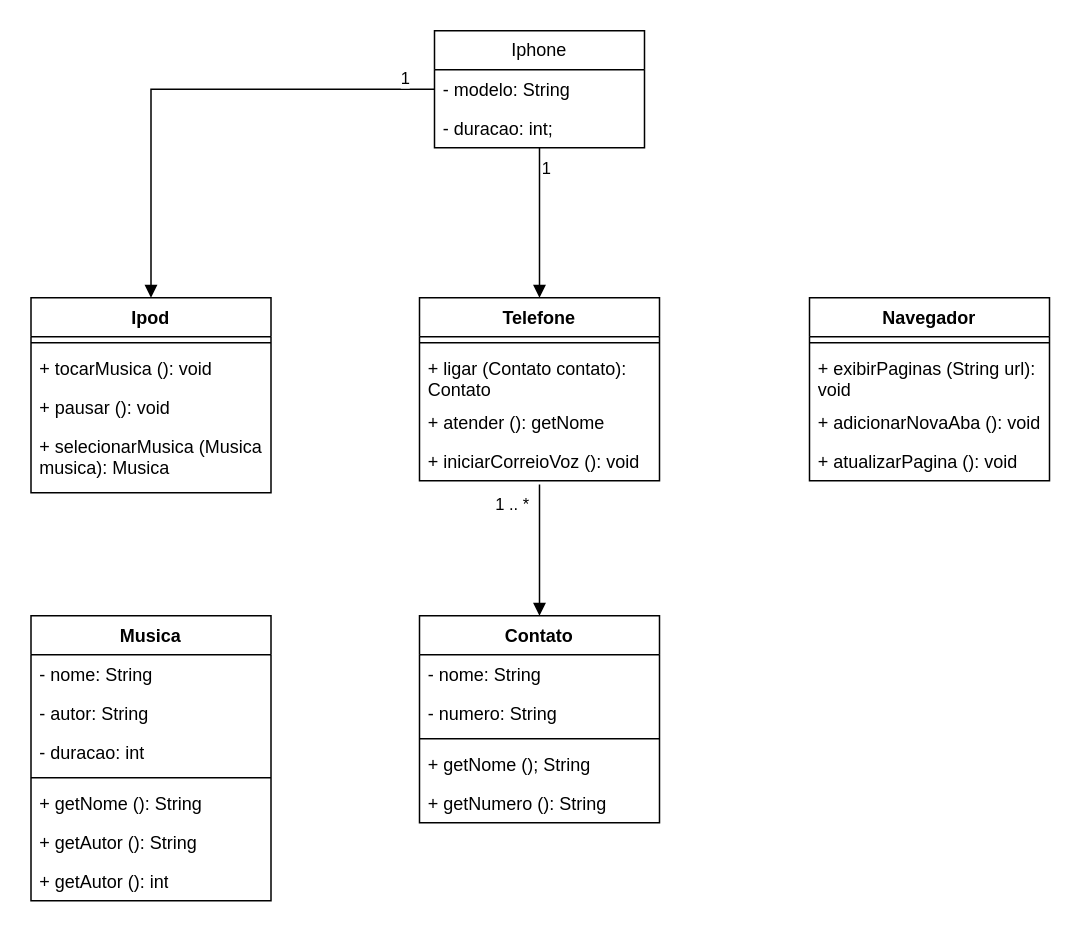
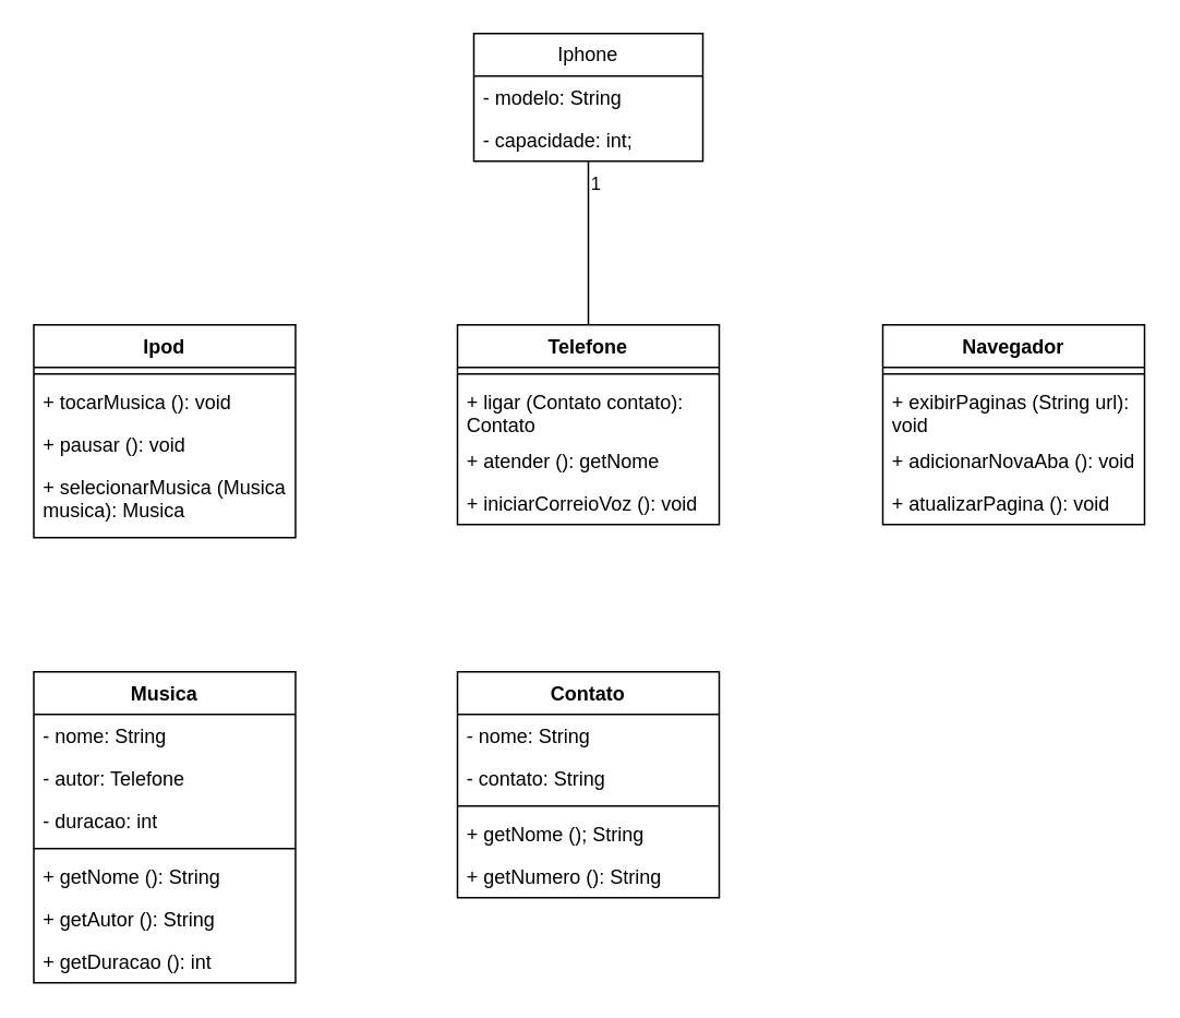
- <mxCell id="34" value="&amp;nbsp;" style="endArrow=block;endFill=1;html=1;edgeStyle=orthogonalEdgeStyle;align=left;verticalAlign=top;rounded=0;entryX=0.5;entryY=0;entryDx=0;entryDy=0;exitX=0;exitY=0.5;exitDx=0;exitDy=0;" edge="1" parent="1" source="3" target="24"><mxGeometry x="-0.106" y="1" relative="1" as="geometry"><mxPoint x="69" y="80" as="sourcePoint" /><mxPoint x="229" y="80" as="targetPoint" /><mxPoint as="offset" /></mxGeometry></mxCell>
- <mxCell id="35" value="1" style="edgeLabel;resizable=0;html=1;align=left;verticalAlign=bottom;" connectable="0" vertex="1" parent="34"><mxGeometry x="-1" relative="1" as="geometry"><mxPoint x="-24" y="1" as="offset" /></mxGeometry></mxCell>
- <mxCell id="4" value="- duracao: int;" style="text;strokeColor=none;fillColor=none;align=left;verticalAlign=top;spacingLeft=4;spacingRight=4;overflow=hidden;rotatable=0;points=[[0,0.5],[1,0.5]];portConstraint=eastwest;whiteSpace=wrap;html=1;" vertex="1" parent="2"><mxGeometry y="52" width="140" height="26" as="geometry" /></mxCell>
+ <mxCell id="4" value="- capacidade: int;" style="text;strokeColor=none;fillColor=none;align=left;verticalAlign=top;spacingLeft=4;spacingRight=4;overflow=hidden;rotatable=0;points=[[0,0.5],[1,0.5]];portConstraint=eastwest;whiteSpace=wrap;html=1;" vertex="1" parent="2"><mxGeometry y="52" width="140" height="26" as="geometry" /></mxCell>
- <mxCell id="36" value="&amp;nbsp;" style="endArrow=block;endFill=1;html=1;edgeStyle=orthogonalEdgeStyle;align=left;verticalAlign=top;rounded=0;entryX=0.5;entryY=0;entryDx=0;entryDy=0;exitX=0.5;exitY=1;exitDx=0;exitDy=0;" edge="1" parent="1" source="2" target="19"><mxGeometry x="-0.106" y="1" relative="1" as="geometry"><mxPoint x="313" y="89" as="sourcePoint" /><mxPoint x="130" y="228" as="targetPoint" /><mxPoint as="offset" /></mxGeometry></mxCell>
+ <mxCell id="36" value="&amp;nbsp;" style="endArrow=none;endFill=1;html=1;edgeStyle=orthogonalEdgeStyle;align=left;verticalAlign=top;rounded=0;entryX=0.5;entryY=0;entryDx=0;entryDy=0;exitX=0.5;exitY=1;exitDx=0;exitDy=0;" edge="1" parent="1" source="2" target="19"><mxGeometry x="-0.106" y="1" relative="1" as="geometry"><mxPoint x="313" y="89" as="sourcePoint" /><mxPoint x="130" y="228" as="targetPoint" /><mxPoint as="offset" /></mxGeometry></mxCell>
- <mxCell id="38" value="&amp;nbsp;" style="endArrow=block;endFill=1;html=1;edgeStyle=orthogonalEdgeStyle;align=left;verticalAlign=top;rounded=0;exitX=0.5;exitY=1.096;exitDx=0;exitDy=0;exitPerimeter=0;entryX=0.5;entryY=0;entryDx=0;entryDy=0;" edge="1" parent="1" source="23" target="5"><mxGeometry x="-1" relative="1" as="geometry"><mxPoint x="110" y="338" as="sourcePoint" /><mxPoint x="110" y="420" as="targetPoint" /><Array as="points"><mxPoint x="359" y="350" /><mxPoint x="359" y="350" /></Array></mxGeometry></mxCell>
- <mxCell id="39" value="1 .. *" style="edgeLabel;resizable=0;html=1;align=left;verticalAlign=bottom;" connectable="0" vertex="1" parent="38"><mxGeometry x="-1" relative="1" as="geometry"><mxPoint x="-31" y="22" as="offset" /></mxGeometry></mxCell>
- <mxCell id="13" value="- autor: String" style="text;strokeColor=none;fillColor=none;align=left;verticalAlign=top;spacingLeft=4;spacingRight=4;overflow=hidden;rotatable=0;points=[[0,0.5],[1,0.5]];portConstraint=eastwest;whiteSpace=wrap;html=1;" vertex="1" parent="11"><mxGeometry y="52" width="160" height="26" as="geometry" /></mxCell>
+ <mxCell id="13" value="- autor: Telefone" style="text;strokeColor=none;fillColor=none;align=left;verticalAlign=top;spacingLeft=4;spacingRight=4;overflow=hidden;rotatable=0;points=[[0,0.5],[1,0.5]];portConstraint=eastwest;whiteSpace=wrap;html=1;" vertex="1" parent="11"><mxGeometry y="52" width="160" height="26" as="geometry" /></mxCell>
- <mxCell id="7" value="- numero: String" style="text;strokeColor=none;fillColor=none;align=left;verticalAlign=top;spacingLeft=4;spacingRight=4;overflow=hidden;rotatable=0;points=[[0,0.5],[1,0.5]];portConstraint=eastwest;whiteSpace=wrap;html=1;" vertex="1" parent="5"><mxGeometry y="52" width="160" height="26" as="geometry" /></mxCell>
+ <mxCell id="7" value="- contato: String" style="text;strokeColor=none;fillColor=none;align=left;verticalAlign=top;spacingLeft=4;spacingRight=4;overflow=hidden;rotatable=0;points=[[0,0.5],[1,0.5]];portConstraint=eastwest;whiteSpace=wrap;html=1;" vertex="1" parent="5"><mxGeometry y="52" width="160" height="26" as="geometry" /></mxCell>
- <mxCell id="18" value="+ getAutor (): int" style="text;strokeColor=none;fillColor=none;align=left;verticalAlign=top;spacingLeft=4;spacingRight=4;overflow=hidden;rotatable=0;points=[[0,0.5],[1,0.5]];portConstraint=eastwest;whiteSpace=wrap;html=1;" vertex="1" parent="11"><mxGeometry y="164" width="160" height="26" as="geometry" /></mxCell>
+ <mxCell id="18" value="+ getDuracao (): int" style="text;strokeColor=none;fillColor=none;align=left;verticalAlign=top;spacingLeft=4;spacingRight=4;overflow=hidden;rotatable=0;points=[[0,0.5],[1,0.5]];portConstraint=eastwest;whiteSpace=wrap;html=1;" vertex="1" parent="11"><mxGeometry y="164" width="160" height="26" as="geometry" /></mxCell>
